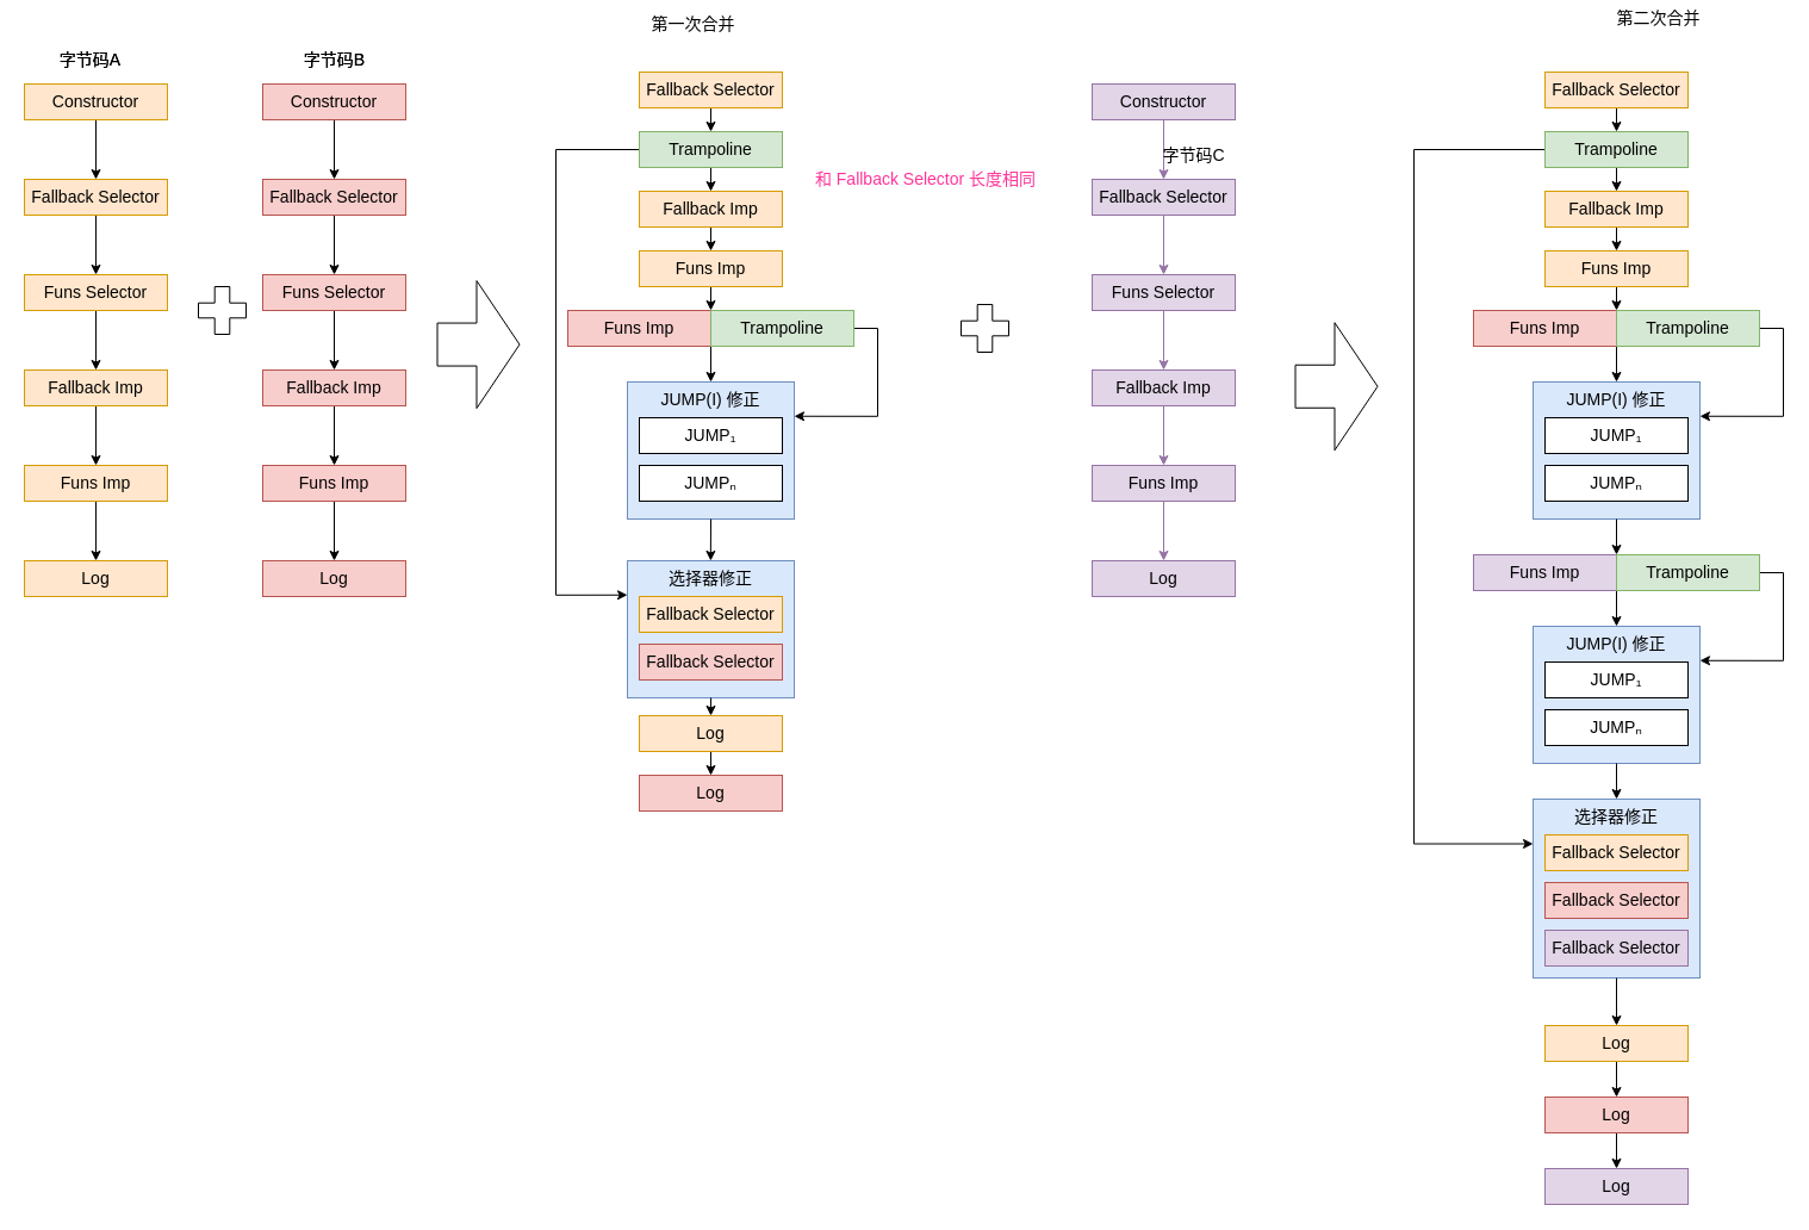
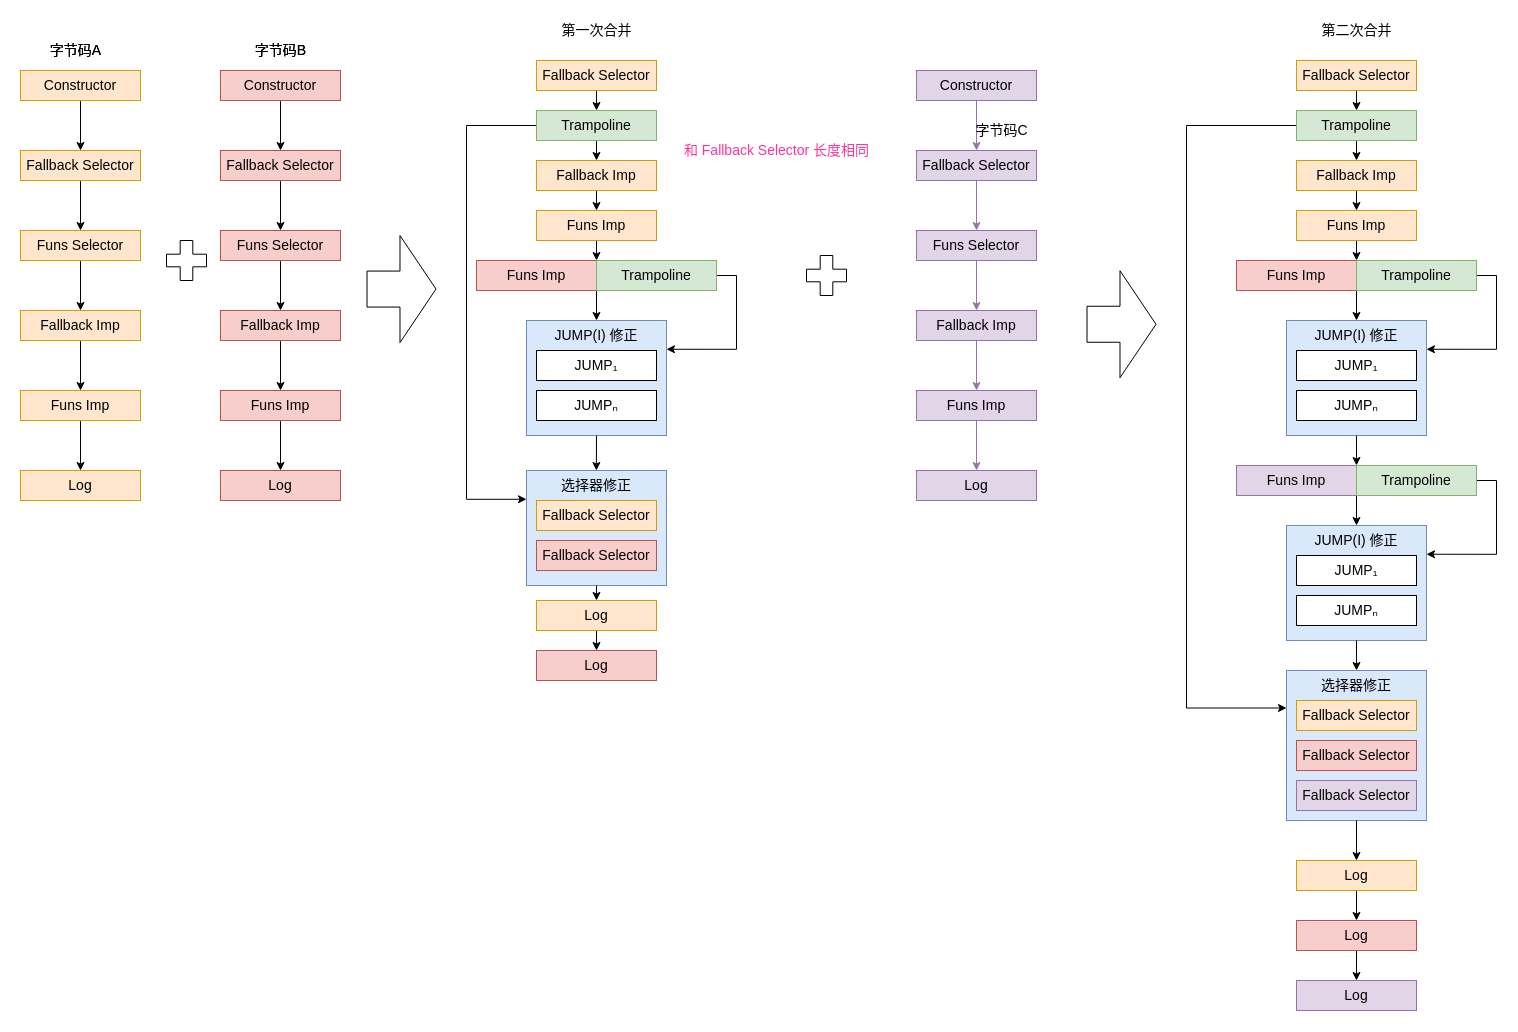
- <mxCell id="89" value="第二次合并" style="text;html=1;align=center;verticalAlign=middle;resizable=0;points=[];autosize=1;strokeColor=none;fillColor=none;fontSize=14;" vertex="1" parent="1"><mxGeometry x="1346" y="5" width="90" height="20" as="geometry" /></mxCell>
+ <mxCell id="89" value="第二次合并" style="text;html=1;align=center;verticalAlign=middle;resizable=0;points=[];autosize=1;strokeColor=none;fillColor=none;fontSize=14;" vertex="1" parent="1"><mxGeometry x="1311" y="20" width="90" height="20" as="geometry" /></mxCell>
- <mxCell id="50" value="第一次合并" style="text;html=1;align=center;verticalAlign=middle;resizable=0;points=[];autosize=1;strokeColor=none;fillColor=none;fontSize=14;" parent="1" vertex="1"><mxGeometry x="536" y="10" width="90" height="20" as="geometry" /></mxCell>
+ <mxCell id="50" value="第一次合并" style="text;html=1;align=center;verticalAlign=middle;resizable=0;points=[];autosize=1;strokeColor=none;fillColor=none;fontSize=14;" parent="1" vertex="1"><mxGeometry x="551" y="20" width="90" height="20" as="geometry" /></mxCell>
